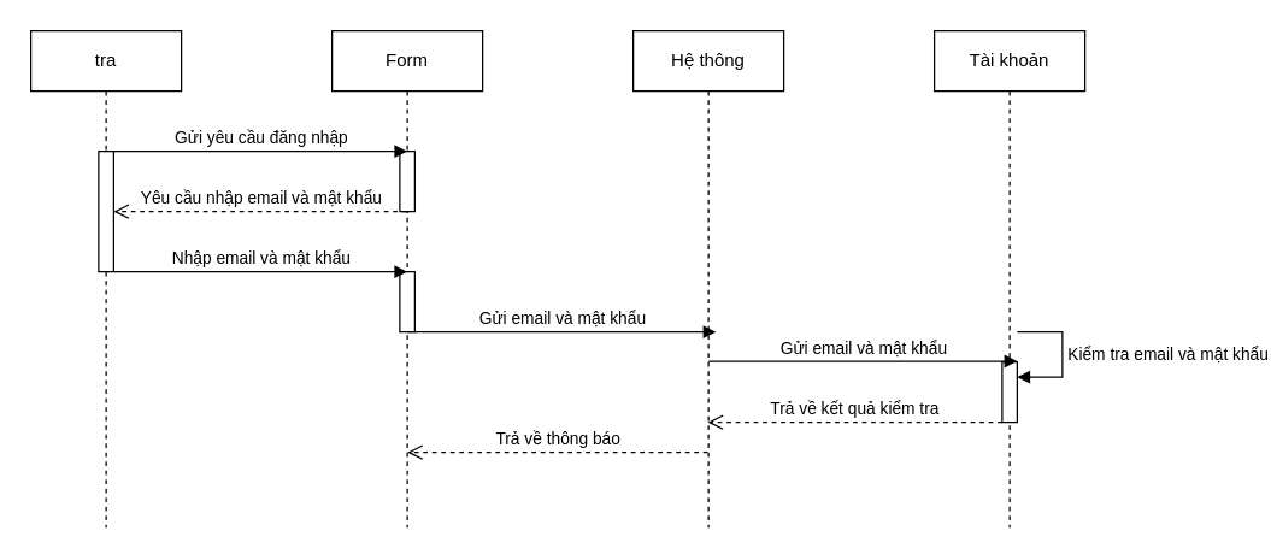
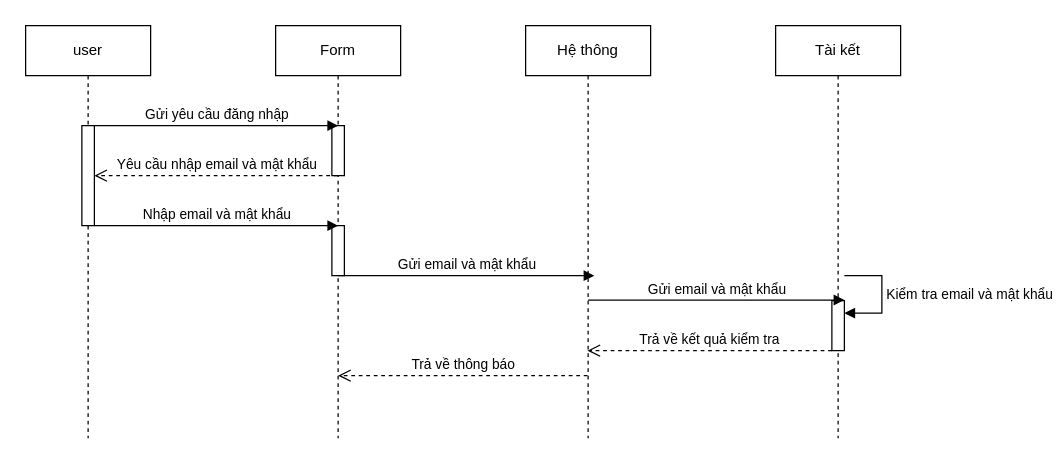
- <mxCell id="2" value="tra" style="shape=umlLifeline;perimeter=lifelinePerimeter;whiteSpace=wrap;html=1;container=1;dropTarget=0;collapsible=0;recursiveResize=0;outlineConnect=0;portConstraint=eastwest;newEdgeStyle={&quot;curved&quot;:0,&quot;rounded&quot;:0};" parent="1" vertex="1"><mxGeometry x="20" y="20" width="100" height="330" as="geometry" /></mxCell>
+ <mxCell id="2" value="user" style="shape=umlLifeline;perimeter=lifelinePerimeter;whiteSpace=wrap;html=1;container=1;dropTarget=0;collapsible=0;recursiveResize=0;outlineConnect=0;portConstraint=eastwest;newEdgeStyle={&quot;curved&quot;:0,&quot;rounded&quot;:0};" parent="1" vertex="1"><mxGeometry x="20" y="20" width="100" height="330" as="geometry" /></mxCell>
- <mxCell id="14" value="Tài khoản" style="shape=umlLifeline;perimeter=lifelinePerimeter;whiteSpace=wrap;html=1;container=1;dropTarget=0;collapsible=0;recursiveResize=0;outlineConnect=0;portConstraint=eastwest;newEdgeStyle={&quot;curved&quot;:0,&quot;rounded&quot;:0};" vertex="1" parent="1"><mxGeometry x="620" y="20" width="100" height="330" as="geometry" /></mxCell>
+ <mxCell id="14" value="Tài kết" style="shape=umlLifeline;perimeter=lifelinePerimeter;whiteSpace=wrap;html=1;container=1;dropTarget=0;collapsible=0;recursiveResize=0;outlineConnect=0;portConstraint=eastwest;newEdgeStyle={&quot;curved&quot;:0,&quot;rounded&quot;:0};" vertex="1" parent="1"><mxGeometry x="620" y="20" width="100" height="330" as="geometry" /></mxCell>
